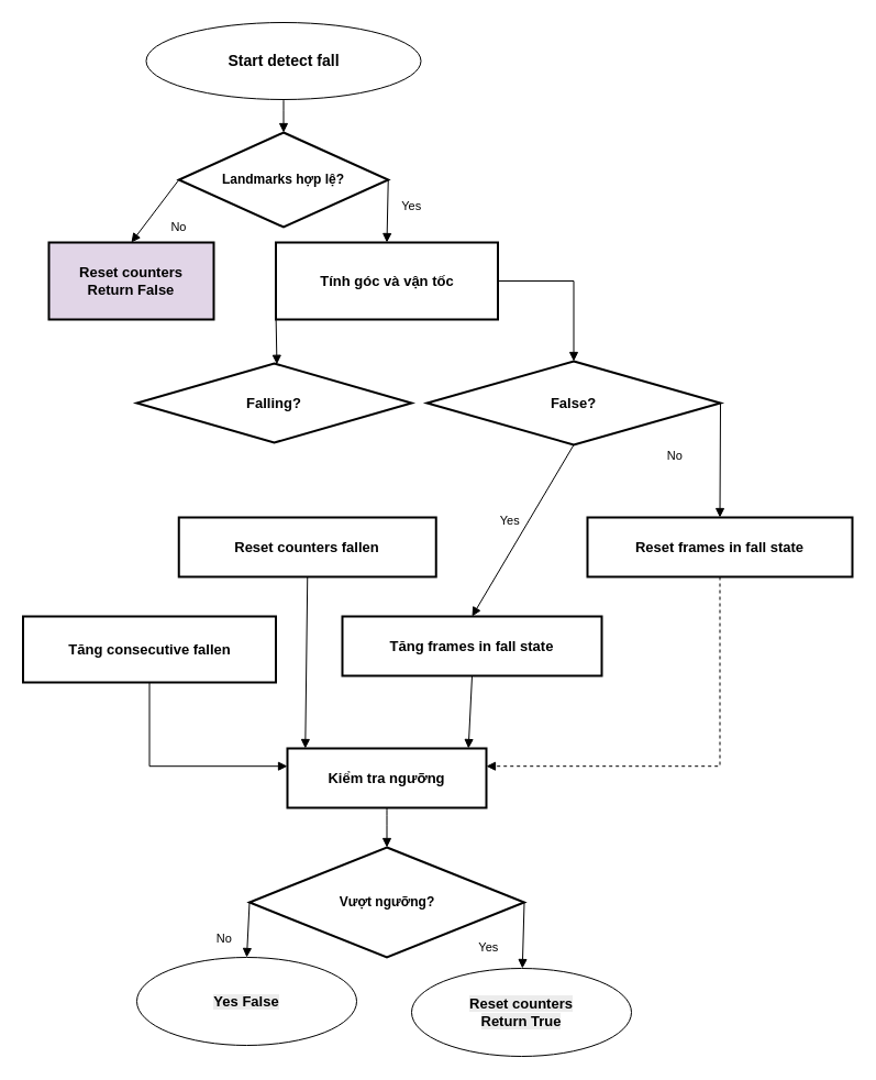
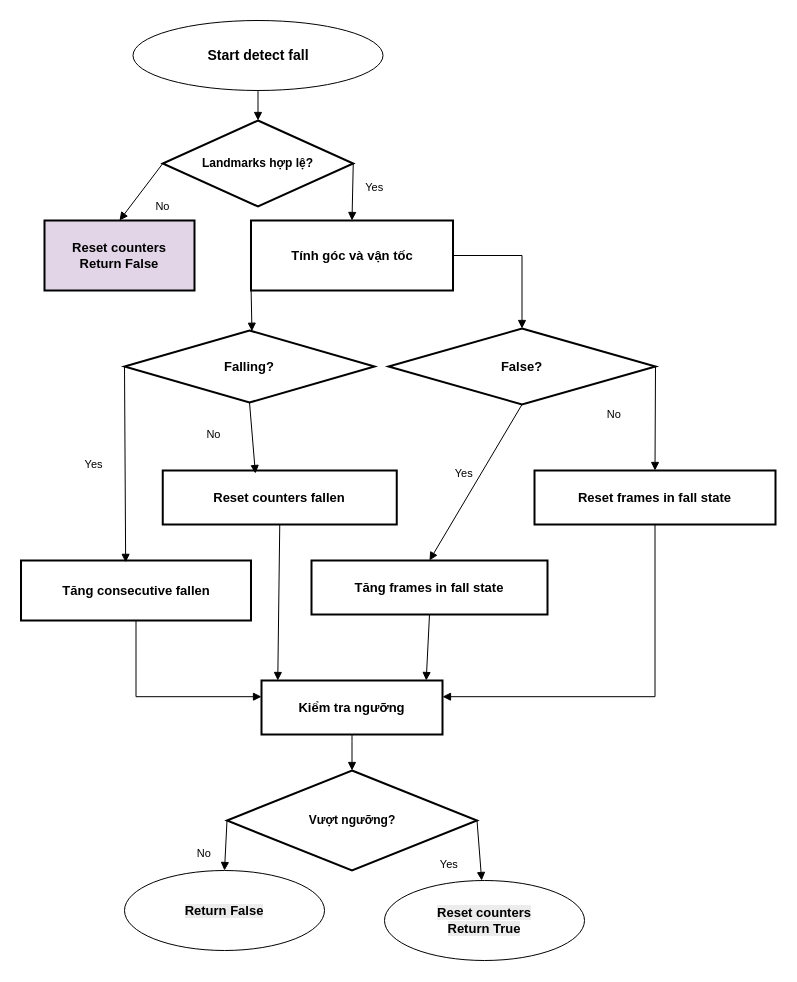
+ <mxCell id="18" value="No" style="startArrow=none;endArrow=block;exitX=0.5;exitY=1;entryX=0.396;entryY=0.056;rounded=0;exitDx=0;exitDy=0;entryDx=0;entryDy=0;entryPerimeter=0;labelBackgroundColor=none;fontColor=default;" parent="1" source="5" target="7" edge="1"><mxGeometry x="-0.201" y="-38" relative="1" as="geometry"><mxPoint as="offset" /></mxGeometry></mxCell>
+ <mxCell id="17" value="Yes" style="startArrow=none;endArrow=block;exitX=0;exitY=0.5;entryX=0.455;entryY=0.031;rounded=0;exitDx=0;exitDy=0;entryDx=0;entryDy=0;entryPerimeter=0;labelBackgroundColor=none;fontColor=default;" parent="1" source="5" target="6" edge="1"><mxGeometry x="-0.011" y="-31" relative="1" as="geometry"><mxPoint as="offset" /></mxGeometry></mxCell>
- <mxCell id="25" value="" style="startArrow=none;endArrow=block;exitX=0.5;exitY=1;entryX=1;entryY=0.3;rounded=0;edgeStyle=orthogonalEdgeStyle;labelBackgroundColor=none;fontColor=default;dashed=1;" parent="1" source="10" target="11" edge="1"><mxGeometry relative="1" as="geometry" /></mxCell>
+ <mxCell id="25" value="" style="startArrow=none;endArrow=block;exitX=0.5;exitY=1;entryX=1;entryY=0.3;rounded=0;edgeStyle=orthogonalEdgeStyle;labelBackgroundColor=none;fontColor=default;" parent="1" source="10" target="11" edge="1"><mxGeometry relative="1" as="geometry" /></mxCell>
- <mxCell id="31" value="&lt;span style=&quot;color: rgb(0, 0, 0); font-family: Helvetica; font-style: normal; font-variant-ligatures: normal; font-variant-caps: normal; letter-spacing: normal; orphans: 2; text-align: center; text-indent: 0px; text-transform: none; widows: 2; word-spacing: 0px; -webkit-text-stroke-width: 0px; white-space: normal; background-color: rgb(236, 236, 236); text-decoration-thickness: initial; text-decoration-style: initial; text-decoration-color: initial; float: none; display: inline !important;&quot;&gt;&lt;b style=&quot;&quot;&gt;&lt;font style=&quot;font-size: 13px;&quot;&gt;Yes False&lt;/font&gt;&lt;/b&gt;&lt;/span&gt;" style="ellipse;whiteSpace=wrap;html=1;labelBackgroundColor=none;" parent="1" vertex="1"><mxGeometry x="124" y="870" width="200" height="80" as="geometry" /></mxCell>
+ <mxCell id="31" value="&lt;span style=&quot;color: rgb(0, 0, 0); font-family: Helvetica; font-style: normal; font-variant-ligatures: normal; font-variant-caps: normal; letter-spacing: normal; orphans: 2; text-align: center; text-indent: 0px; text-transform: none; widows: 2; word-spacing: 0px; -webkit-text-stroke-width: 0px; white-space: normal; background-color: rgb(236, 236, 236); text-decoration-thickness: initial; text-decoration-style: initial; text-decoration-color: initial; float: none; display: inline !important;&quot;&gt;&lt;b style=&quot;&quot;&gt;&lt;font style=&quot;font-size: 13px;&quot;&gt;Return False&lt;/font&gt;&lt;/b&gt;&lt;/span&gt;" style="ellipse;whiteSpace=wrap;html=1;labelBackgroundColor=none;" parent="1" vertex="1"><mxGeometry x="124" y="870" width="200" height="80" as="geometry" /></mxCell>
- <mxCell id="30" value="&lt;b&gt;&lt;font style=&quot;font-size: 13px;&quot;&gt;&lt;span style=&quot;color: rgb(0, 0, 0); font-family: Helvetica; font-style: normal; font-variant-ligatures: normal; font-variant-caps: normal; letter-spacing: normal; orphans: 2; text-align: center; text-indent: 0px; text-transform: none; widows: 2; word-spacing: 0px; -webkit-text-stroke-width: 0px; white-space: normal; background-color: rgb(236, 236, 236); text-decoration-thickness: initial; text-decoration-style: initial; text-decoration-color: initial; float: none; display: inline !important;&quot;&gt;Reset counters&lt;/span&gt;&lt;br style=&quot;forced-color-adjust: none; padding: 0px; margin: 0px; color: rgb(0, 0, 0); font-family: Helvetica; font-style: normal; font-variant-ligatures: normal; font-variant-caps: normal; letter-spacing: normal; orphans: 2; text-align: center; text-indent: 0px; text-transform: none; widows: 2; word-spacing: 0px; -webkit-text-stroke-width: 0px; white-space: normal; background-color: rgb(236, 236, 236); text-decoration-thickness: initial; text-decoration-style: initial; text-decoration-color: initial;&quot;&gt;&lt;span style=&quot;color: rgb(0, 0, 0); font-family: Helvetica; font-style: normal; font-variant-ligatures: normal; font-variant-caps: normal; letter-spacing: normal; orphans: 2; text-align: center; text-indent: 0px; text-transform: none; widows: 2; word-spacing: 0px; -webkit-text-stroke-width: 0px; white-space: normal; background-color: rgb(236, 236, 236); text-decoration-thickness: initial; text-decoration-style: initial; text-decoration-color: initial; float: none; display: inline !important;&quot;&gt;Return True&lt;/span&gt;&lt;/font&gt;&lt;/b&gt;" style="ellipse;whiteSpace=wrap;html=1;labelBackgroundColor=none;" parent="1" vertex="1"><mxGeometry x="374" y="880" width="200" height="80" as="geometry" /></mxCell>
+ <mxCell id="30" value="&lt;b&gt;&lt;font style=&quot;font-size: 13px;&quot;&gt;&lt;span style=&quot;color: rgb(0, 0, 0); font-family: Helvetica; font-style: normal; font-variant-ligatures: normal; font-variant-caps: normal; letter-spacing: normal; orphans: 2; text-align: center; text-indent: 0px; text-transform: none; widows: 2; word-spacing: 0px; -webkit-text-stroke-width: 0px; white-space: normal; background-color: rgb(236, 236, 236); text-decoration-thickness: initial; text-decoration-style: initial; text-decoration-color: initial; float: none; display: inline !important;&quot;&gt;Reset counters&lt;/span&gt;&lt;br style=&quot;forced-color-adjust: none; padding: 0px; margin: 0px; color: rgb(0, 0, 0); font-family: Helvetica; font-style: normal; font-variant-ligatures: normal; font-variant-caps: normal; letter-spacing: normal; orphans: 2; text-align: center; text-indent: 0px; text-transform: none; widows: 2; word-spacing: 0px; -webkit-text-stroke-width: 0px; white-space: normal; background-color: rgb(236, 236, 236); text-decoration-thickness: initial; text-decoration-style: initial; text-decoration-color: initial;&quot;&gt;&lt;span style=&quot;color: rgb(0, 0, 0); font-family: Helvetica; font-style: normal; font-variant-ligatures: normal; font-variant-caps: normal; letter-spacing: normal; orphans: 2; text-align: center; text-indent: 0px; text-transform: none; widows: 2; word-spacing: 0px; -webkit-text-stroke-width: 0px; white-space: normal; background-color: rgb(236, 236, 236); text-decoration-thickness: initial; text-decoration-style: initial; text-decoration-color: initial; float: none; display: inline !important;&quot;&gt;Return True&lt;/span&gt;&lt;/font&gt;&lt;/b&gt;" style="ellipse;whiteSpace=wrap;html=1;labelBackgroundColor=none;" parent="1" vertex="1"><mxGeometry x="384" y="880" width="200" height="80" as="geometry" /></mxCell>
